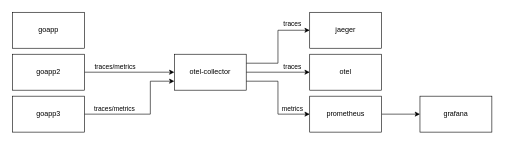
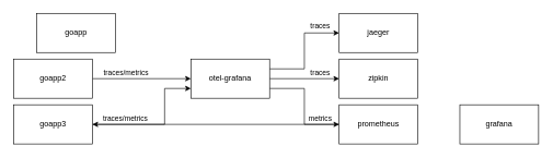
- <mxCell id="2" value="goapp" style="rounded=0;whiteSpace=wrap;html=1;" vertex="1" parent="1"><mxGeometry x="20" y="20" width="120" height="60" as="geometry" /></mxCell>
+ <mxCell id="2" value="goapp" style="rounded=0;whiteSpace=wrap;html=1;" vertex="1" parent="1"><mxGeometry x="55" y="20" width="120" height="60" as="geometry" /></mxCell>
- <mxCell id="20" value="otel-collector" style="rounded=0;whiteSpace=wrap;html=1;" vertex="1" parent="1"><mxGeometry x="290" y="90" width="120" height="60" as="geometry" /></mxCell>
+ <mxCell id="20" value="otel-grafana" style="rounded=0;whiteSpace=wrap;html=1;" vertex="1" parent="1"><mxGeometry x="290" y="90" width="120" height="60" as="geometry" /></mxCell>
- <mxCell id="10" value="otel" style="rounded=0;whiteSpace=wrap;html=1;" vertex="1" parent="1"><mxGeometry x="516" y="90" width="120" height="60" as="geometry" /></mxCell>
+ <mxCell id="10" value="zipkin" style="rounded=0;whiteSpace=wrap;html=1;" vertex="1" parent="1"><mxGeometry x="516" y="90" width="120" height="60" as="geometry" /></mxCell>
- <mxCell id="11" style="edgeStyle=orthogonalEdgeStyle;rounded=0;orthogonalLoop=1;jettySize=auto;html=1;" edge="1" parent="1" source="12" target="13"><mxGeometry relative="1" as="geometry" /></mxCell>
+ <mxCell id="11" style="edgeStyle=orthogonalEdgeStyle;rounded=0;orthogonalLoop=1;jettySize=auto;html=1;" edge="1" parent="1" source="12" target="8"><mxGeometry relative="1" as="geometry" /></mxCell>
